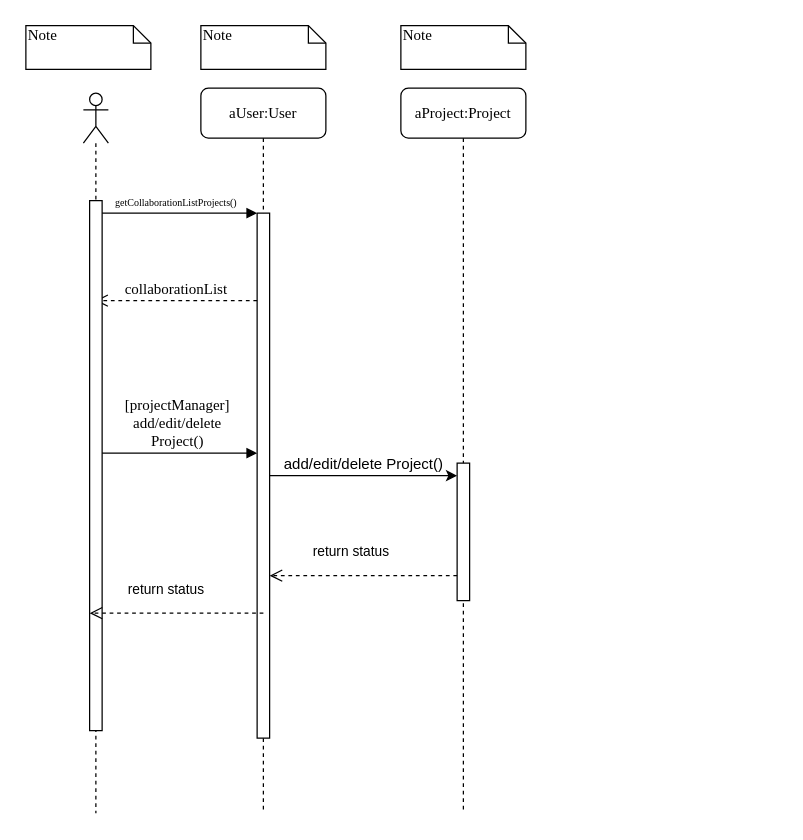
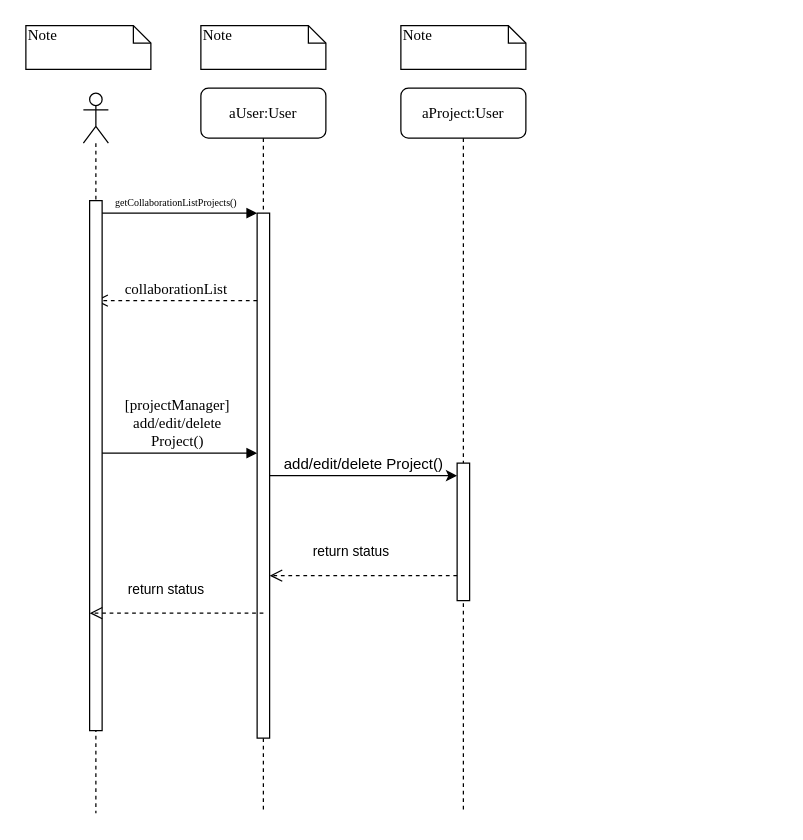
- <mxCell id="4" value="aProject:Project" style="shape=umlLifeline;perimeter=lifelinePerimeter;whiteSpace=wrap;html=1;container=1;collapsible=0;recursiveResize=0;outlineConnect=0;rounded=1;shadow=0;comic=0;labelBackgroundColor=none;strokeColor=#000000;strokeWidth=1;fillColor=#FFFFFF;fontFamily=Verdana;fontSize=12;fontColor=#000000;align=center;" parent="1" vertex="1"><mxGeometry x="320" y="70" width="100" height="580" as="geometry" /></mxCell>
+ <mxCell id="4" value="aProject:User" style="shape=umlLifeline;perimeter=lifelinePerimeter;whiteSpace=wrap;html=1;container=1;collapsible=0;recursiveResize=0;outlineConnect=0;rounded=1;shadow=0;comic=0;labelBackgroundColor=none;strokeColor=#000000;strokeWidth=1;fillColor=#FFFFFF;fontFamily=Verdana;fontSize=12;fontColor=#000000;align=center;" parent="1" vertex="1"><mxGeometry x="320" y="70" width="100" height="580" as="geometry" /></mxCell>
